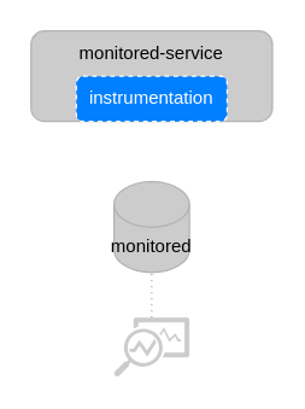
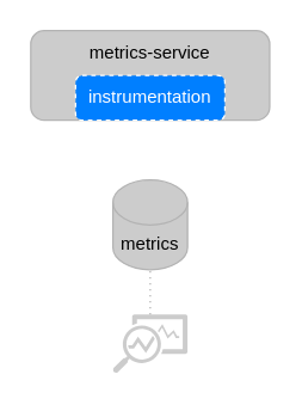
- <mxCell id="5" value="monitored-service" style="text;html=1;align=center;verticalAlign=middle;whiteSpace=wrap;rounded=0;shadow=0;glass=0;sketch=0;" vertex="1" parent="1"><mxGeometry x="45" y="20" width="110" height="30" as="geometry" /></mxCell>
+ <mxCell id="5" value="metrics-service" style="text;html=1;align=center;verticalAlign=middle;whiteSpace=wrap;rounded=0;shadow=0;glass=0;sketch=0;" vertex="1" parent="1"><mxGeometry x="45" y="20" width="110" height="30" as="geometry" /></mxCell>
- <mxCell id="3" value="monitored" style="shape=cylinder3;whiteSpace=wrap;html=1;boundedLbl=1;backgroundOutline=1;size=15;shadow=0;glass=0;sketch=0;fillColor=#CCCCCC;gradientColor=none;strokeColor=#B3B3B3;" vertex="1" parent="1"><mxGeometry x="75" y="120" width="50" height="60" as="geometry" /></mxCell>
+ <mxCell id="3" value="metrics" style="shape=cylinder3;whiteSpace=wrap;html=1;boundedLbl=1;backgroundOutline=1;size=15;shadow=0;glass=0;sketch=0;fillColor=#CCCCCC;gradientColor=none;strokeColor=#B3B3B3;" vertex="1" parent="1"><mxGeometry x="75" y="120" width="50" height="60" as="geometry" /></mxCell>
